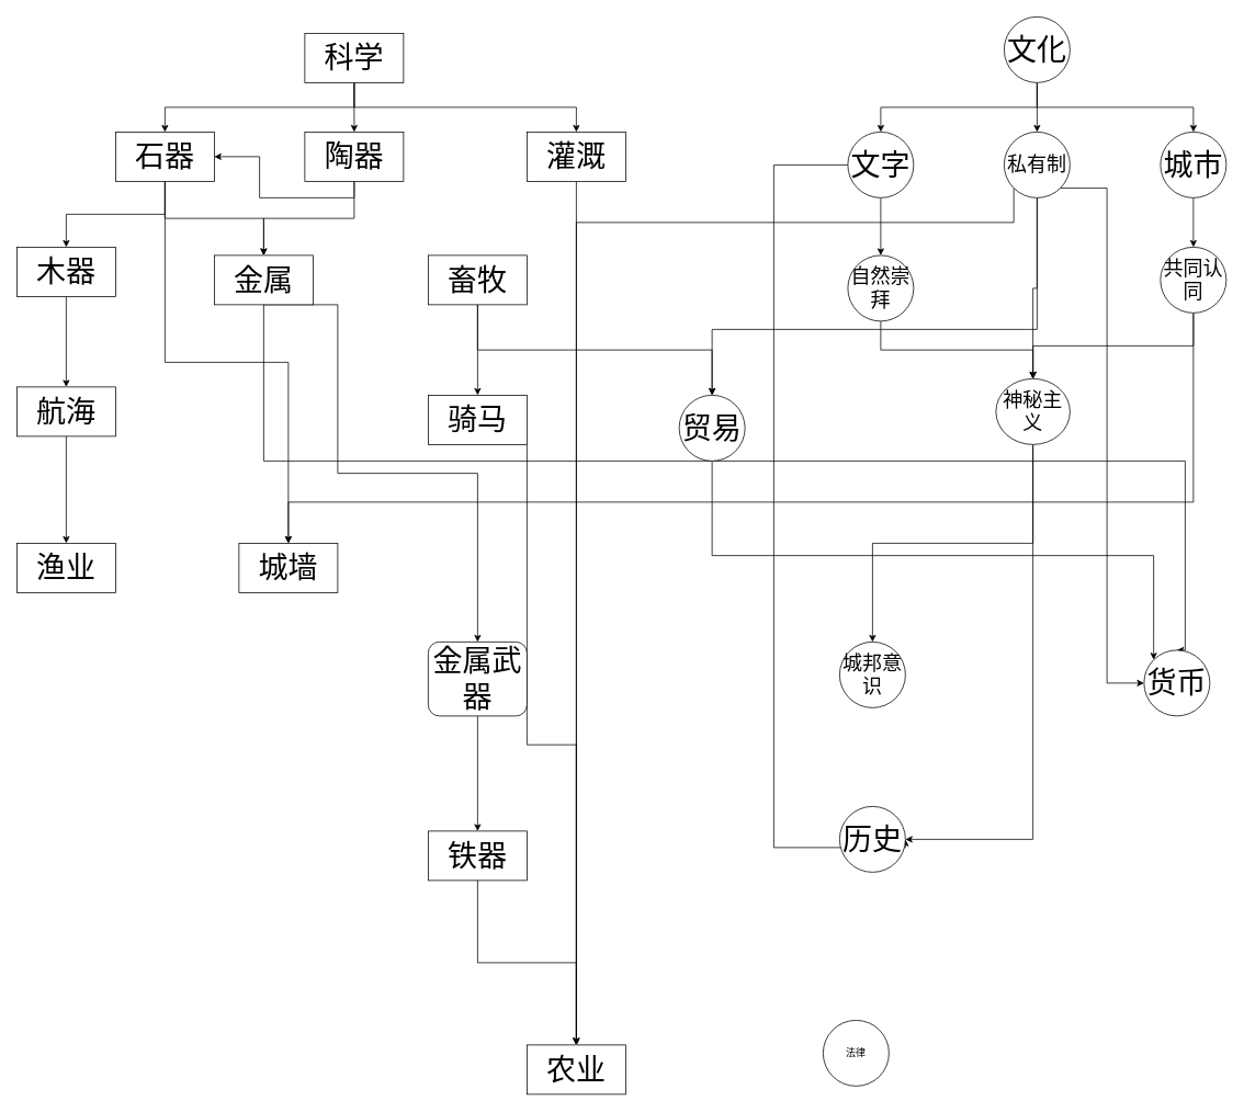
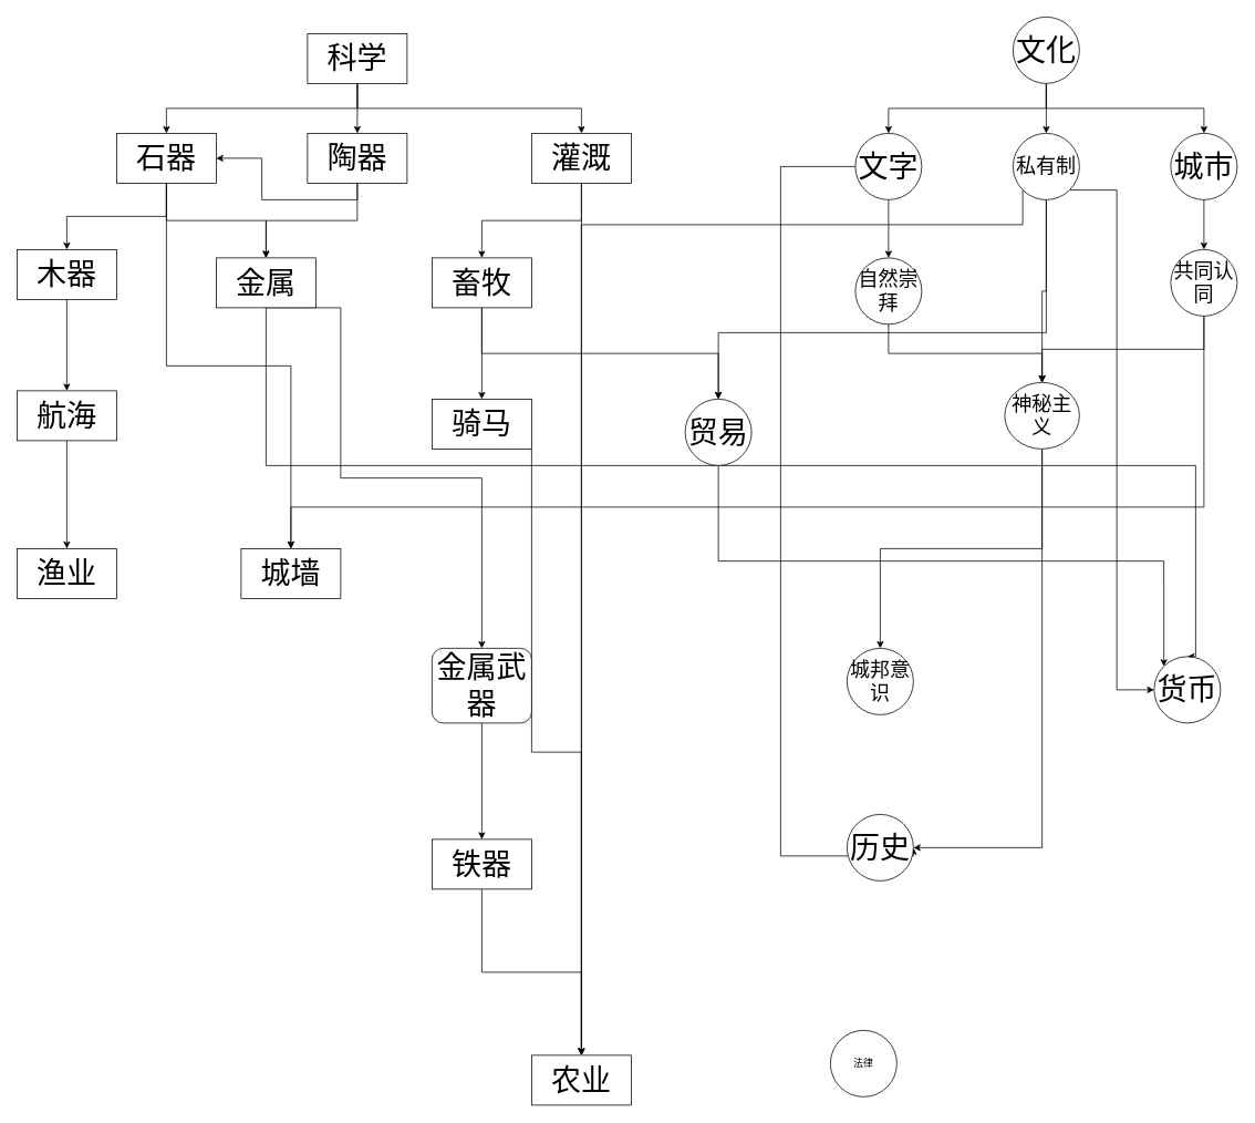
+ <mxCell id="13" style="edgeStyle=orthogonalEdgeStyle;rounded=0;orthogonalLoop=1;jettySize=auto;html=1;exitX=0.5;exitY=1;exitDx=0;exitDy=0;entryX=0.5;entryY=0;entryDx=0;entryDy=0;" edge="1" parent="1" source="15" target="30"><mxGeometry relative="1" as="geometry" /></mxCell>
